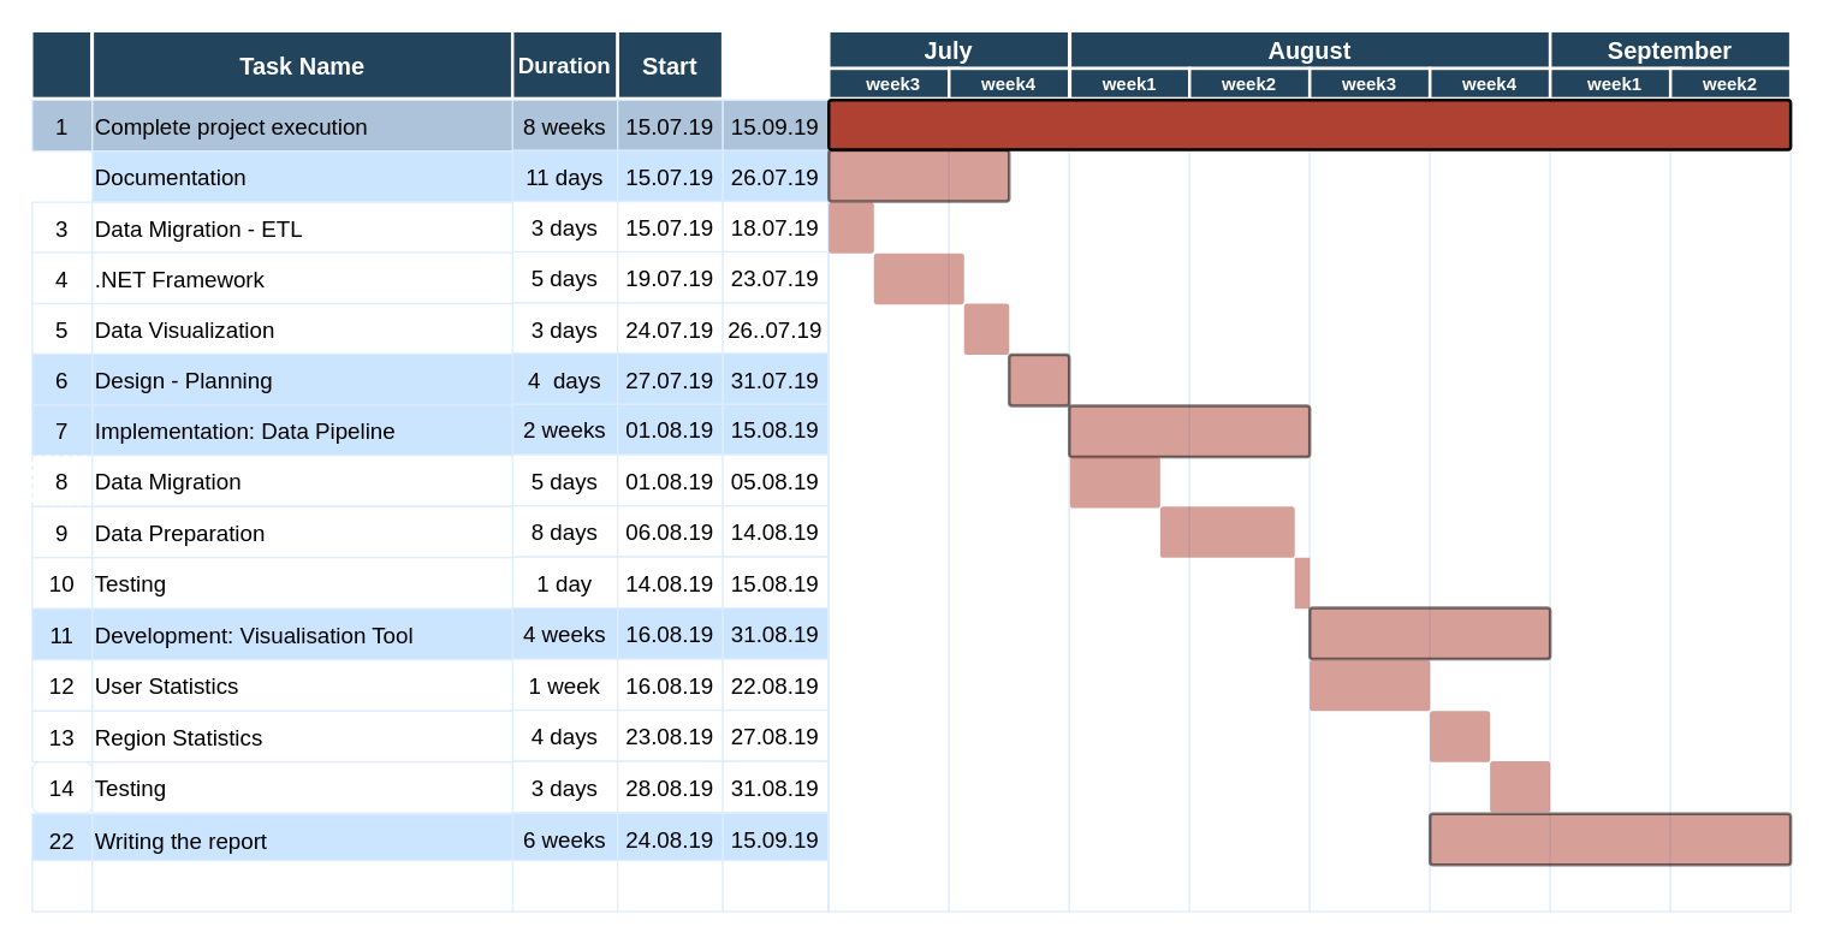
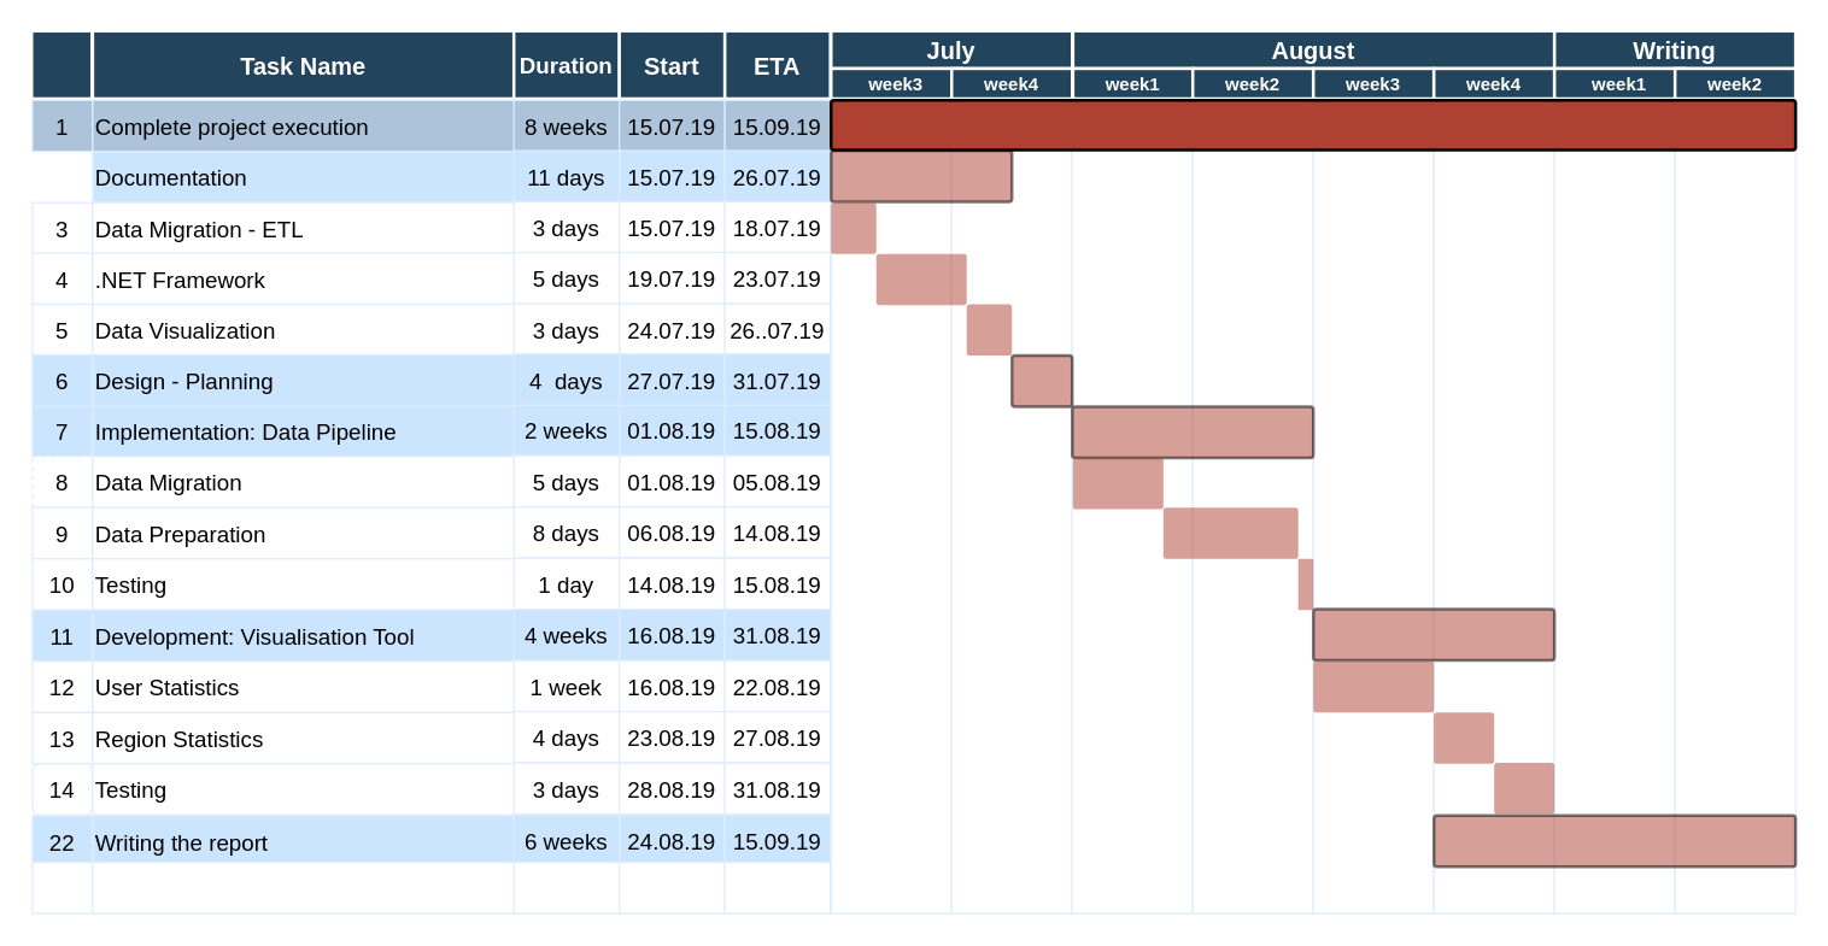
- <mxCell id="105" value="September" style="fillColor=#23445D;strokeColor=#FFFFFF;strokeWidth=2;fontColor=#FFFFFF;fontStyle=1;fontSize=16;" vertex="1" parent="1"><mxGeometry x="1031" y="20" width="160" height="25" as="geometry" /></mxCell>
+ <mxCell id="105" value="Writing" style="fillColor=#23445D;strokeColor=#FFFFFF;strokeWidth=2;fontColor=#FFFFFF;fontStyle=1;fontSize=16;" vertex="1" parent="1"><mxGeometry x="1031" y="20" width="160" height="25" as="geometry" /></mxCell>
+ <mxCell id="14" value="ETA" style="fillColor=#23445D;strokeColor=#FFFFFF;strokeWidth=2;fontColor=#FFFFFF;fontStyle=1;fontSize=16;" vertex="1" parent="1"><mxGeometry x="480.5" y="20" width="70" height="45" as="geometry" /></mxCell>
